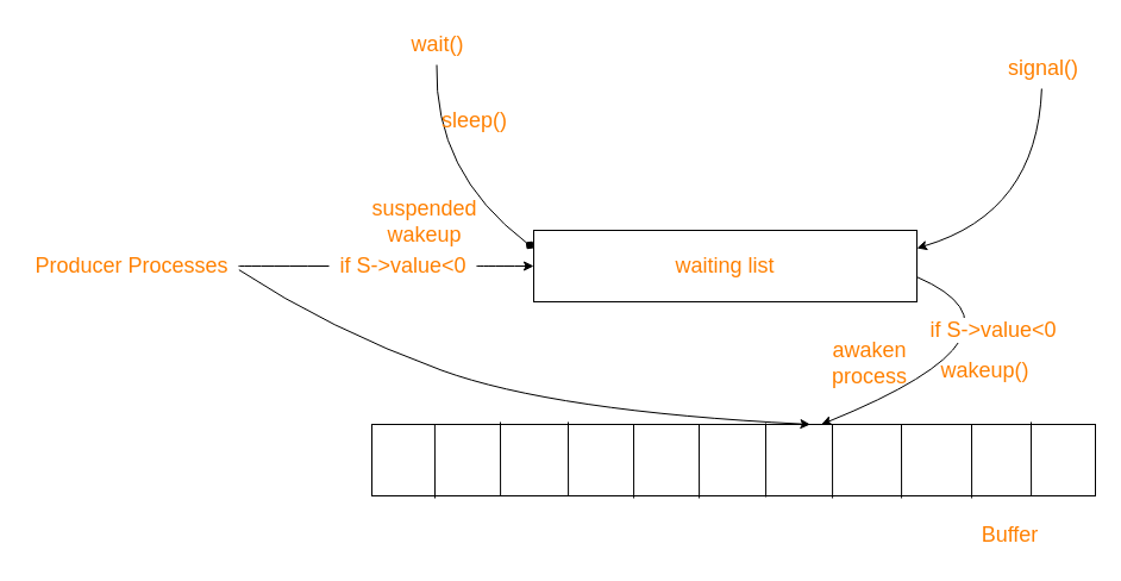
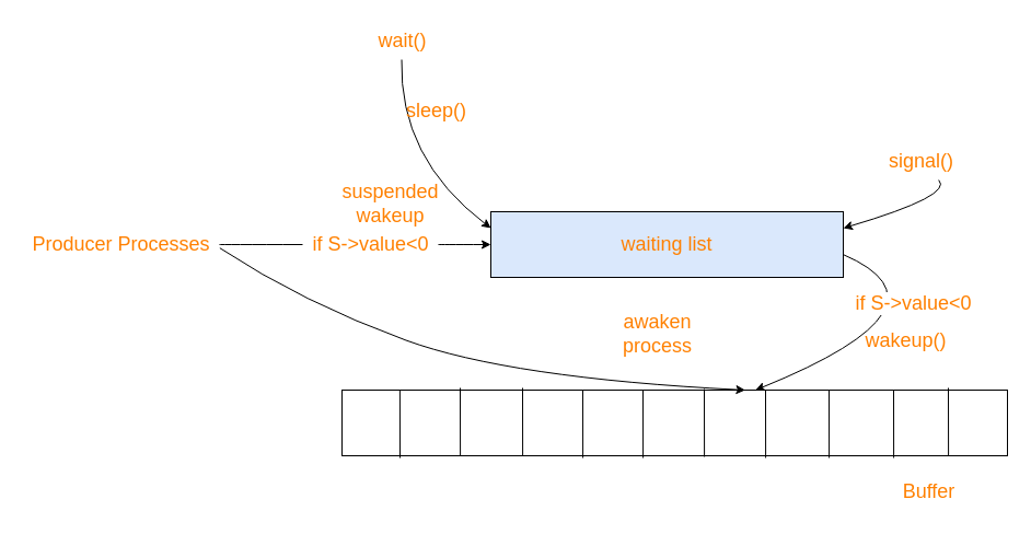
- <mxCell id="10" value="signal()" style="text;html=1;align=center;verticalAlign=middle;resizable=0;points=[];autosize=1;strokeColor=none;fillColor=none;fontSize=18;fontColor=#FF8000;" vertex="1" parent="1"><mxGeometry x="837" y="40" width="77" height="34" as="geometry" /></mxCell>
+ <mxCell id="10" value="signal()" style="text;html=1;align=center;verticalAlign=middle;resizable=0;points=[];autosize=1;strokeColor=none;fillColor=none;fontSize=18;fontColor=#FF8000;" vertex="1" parent="1"><mxGeometry x="802" y="130" width="77" height="34" as="geometry" /></mxCell>
- <mxCell id="5" style="edgeStyle=none;html=1;entryX=0;entryY=0.25;entryDx=0;entryDy=0;fontSize=18;fontColor=#FF8000;curved=1;endArrow=diamond;" edge="1" parent="1" source="6" target="4"><mxGeometry relative="1" as="geometry"><Array as="points"><mxPoint x="364" y="144" /></Array></mxGeometry></mxCell>
+ <mxCell id="5" style="edgeStyle=none;html=1;entryX=0;entryY=0.25;entryDx=0;entryDy=0;fontSize=18;fontColor=#FF8000;curved=1;" edge="1" parent="1" source="6" target="4"><mxGeometry relative="1" as="geometry"><Array as="points"><mxPoint x="364" y="144" /></Array></mxGeometry></mxCell>
- <mxCell id="4" value="&lt;font color=&quot;#ff8000&quot; style=&quot;font-size: 18px;&quot;&gt;waiting list&lt;/font&gt;" style="rounded=0;whiteSpace=wrap;html=1;" vertex="1" parent="1"><mxGeometry x="448" y="193" width="322" height="60" as="geometry" /></mxCell>
+ <mxCell id="4" value="&lt;font color=&quot;#ff8000&quot; style=&quot;font-size: 18px;&quot;&gt;waiting list&lt;/font&gt;" style="rounded=0;whiteSpace=wrap;html=1;fillColor=#dae8fc;" vertex="1" parent="1"><mxGeometry x="448" y="193" width="322" height="60" as="geometry" /></mxCell>
- <mxCell id="24" value="awaken&lt;br&gt;process" style="text;html=1;align=center;verticalAlign=middle;resizable=0;points=[];autosize=1;strokeColor=none;fillColor=none;fontSize=18;fontColor=#FF8000;" vertex="1" parent="1"><mxGeometry x="689" y="277" width="81" height="55" as="geometry" /></mxCell>
+ <mxCell id="24" value="awaken&lt;br&gt;process" style="text;html=1;align=center;verticalAlign=middle;resizable=0;points=[];autosize=1;strokeColor=none;fillColor=none;fontSize=18;fontColor=#FF8000;" vertex="1" parent="1"><mxGeometry x="559" y="277" width="81" height="55" as="geometry" /></mxCell>
